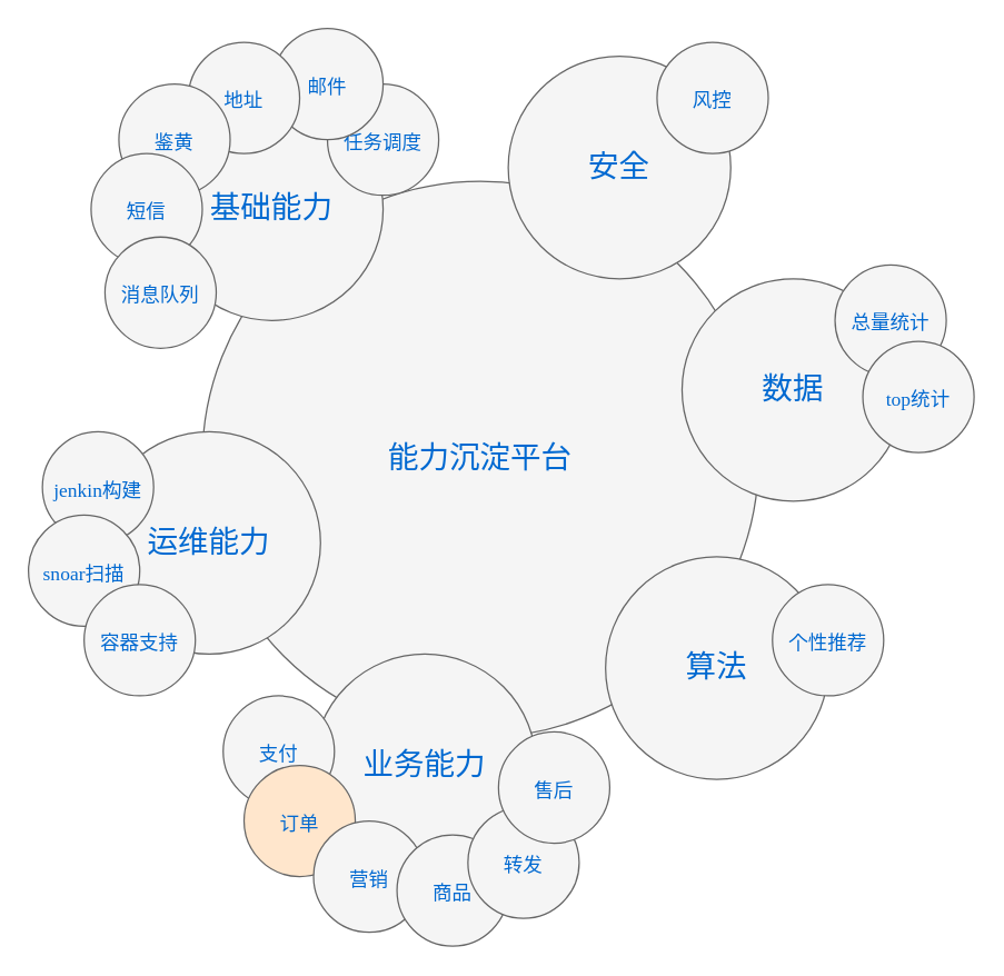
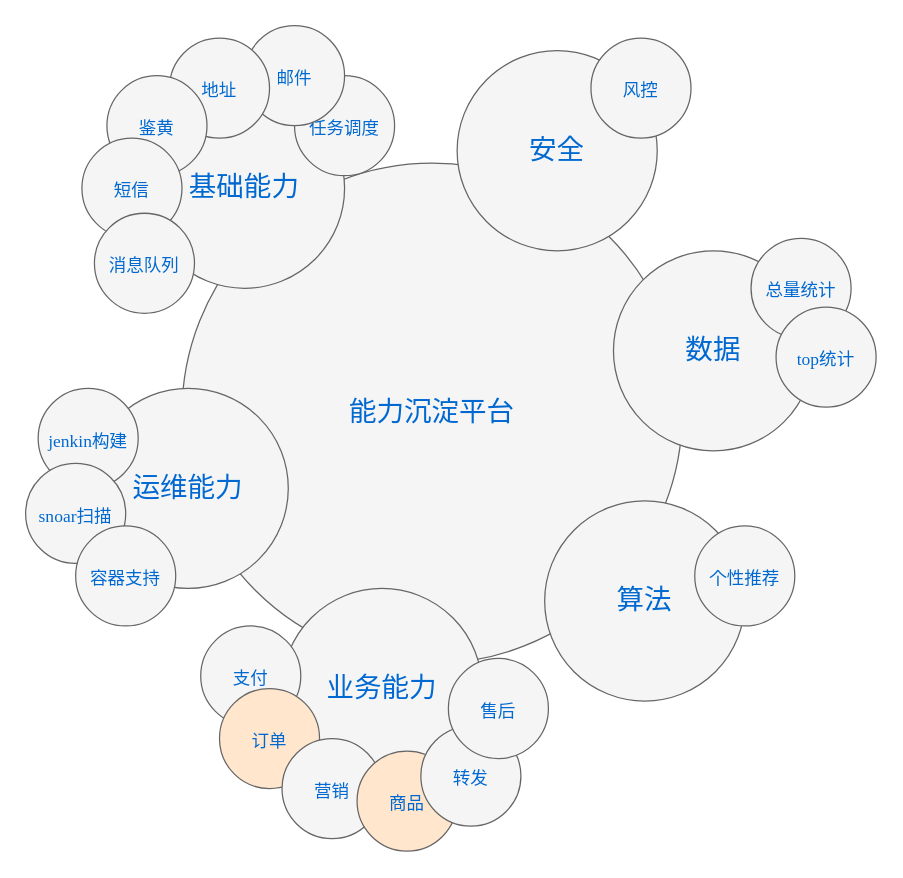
- <mxCell id="24" value="&lt;font style=&quot;font-size: 14px&quot;&gt;商品&lt;/font&gt;" style="ellipse;whiteSpace=wrap;html=1;rounded=0;shadow=0;dashed=0;comic=0;fontFamily=Verdana;fontSize=22;fontColor=#0069D1;fillColor=#f5f5f5;strokeColor=#666666;" vertex="1" parent="1"><mxGeometry x="285" y="600" width="80" height="80" as="geometry" /></mxCell>
+ <mxCell id="24" value="&lt;font style=&quot;font-size: 14px&quot;&gt;商品&lt;/font&gt;" style="ellipse;whiteSpace=wrap;html=1;rounded=0;shadow=0;dashed=0;comic=0;fontFamily=Verdana;fontSize=22;fontColor=#0069D1;fillColor=#ffe6cc;strokeColor=#666666;" vertex="1" parent="1"><mxGeometry x="285" y="600" width="80" height="80" as="geometry" /></mxCell>
